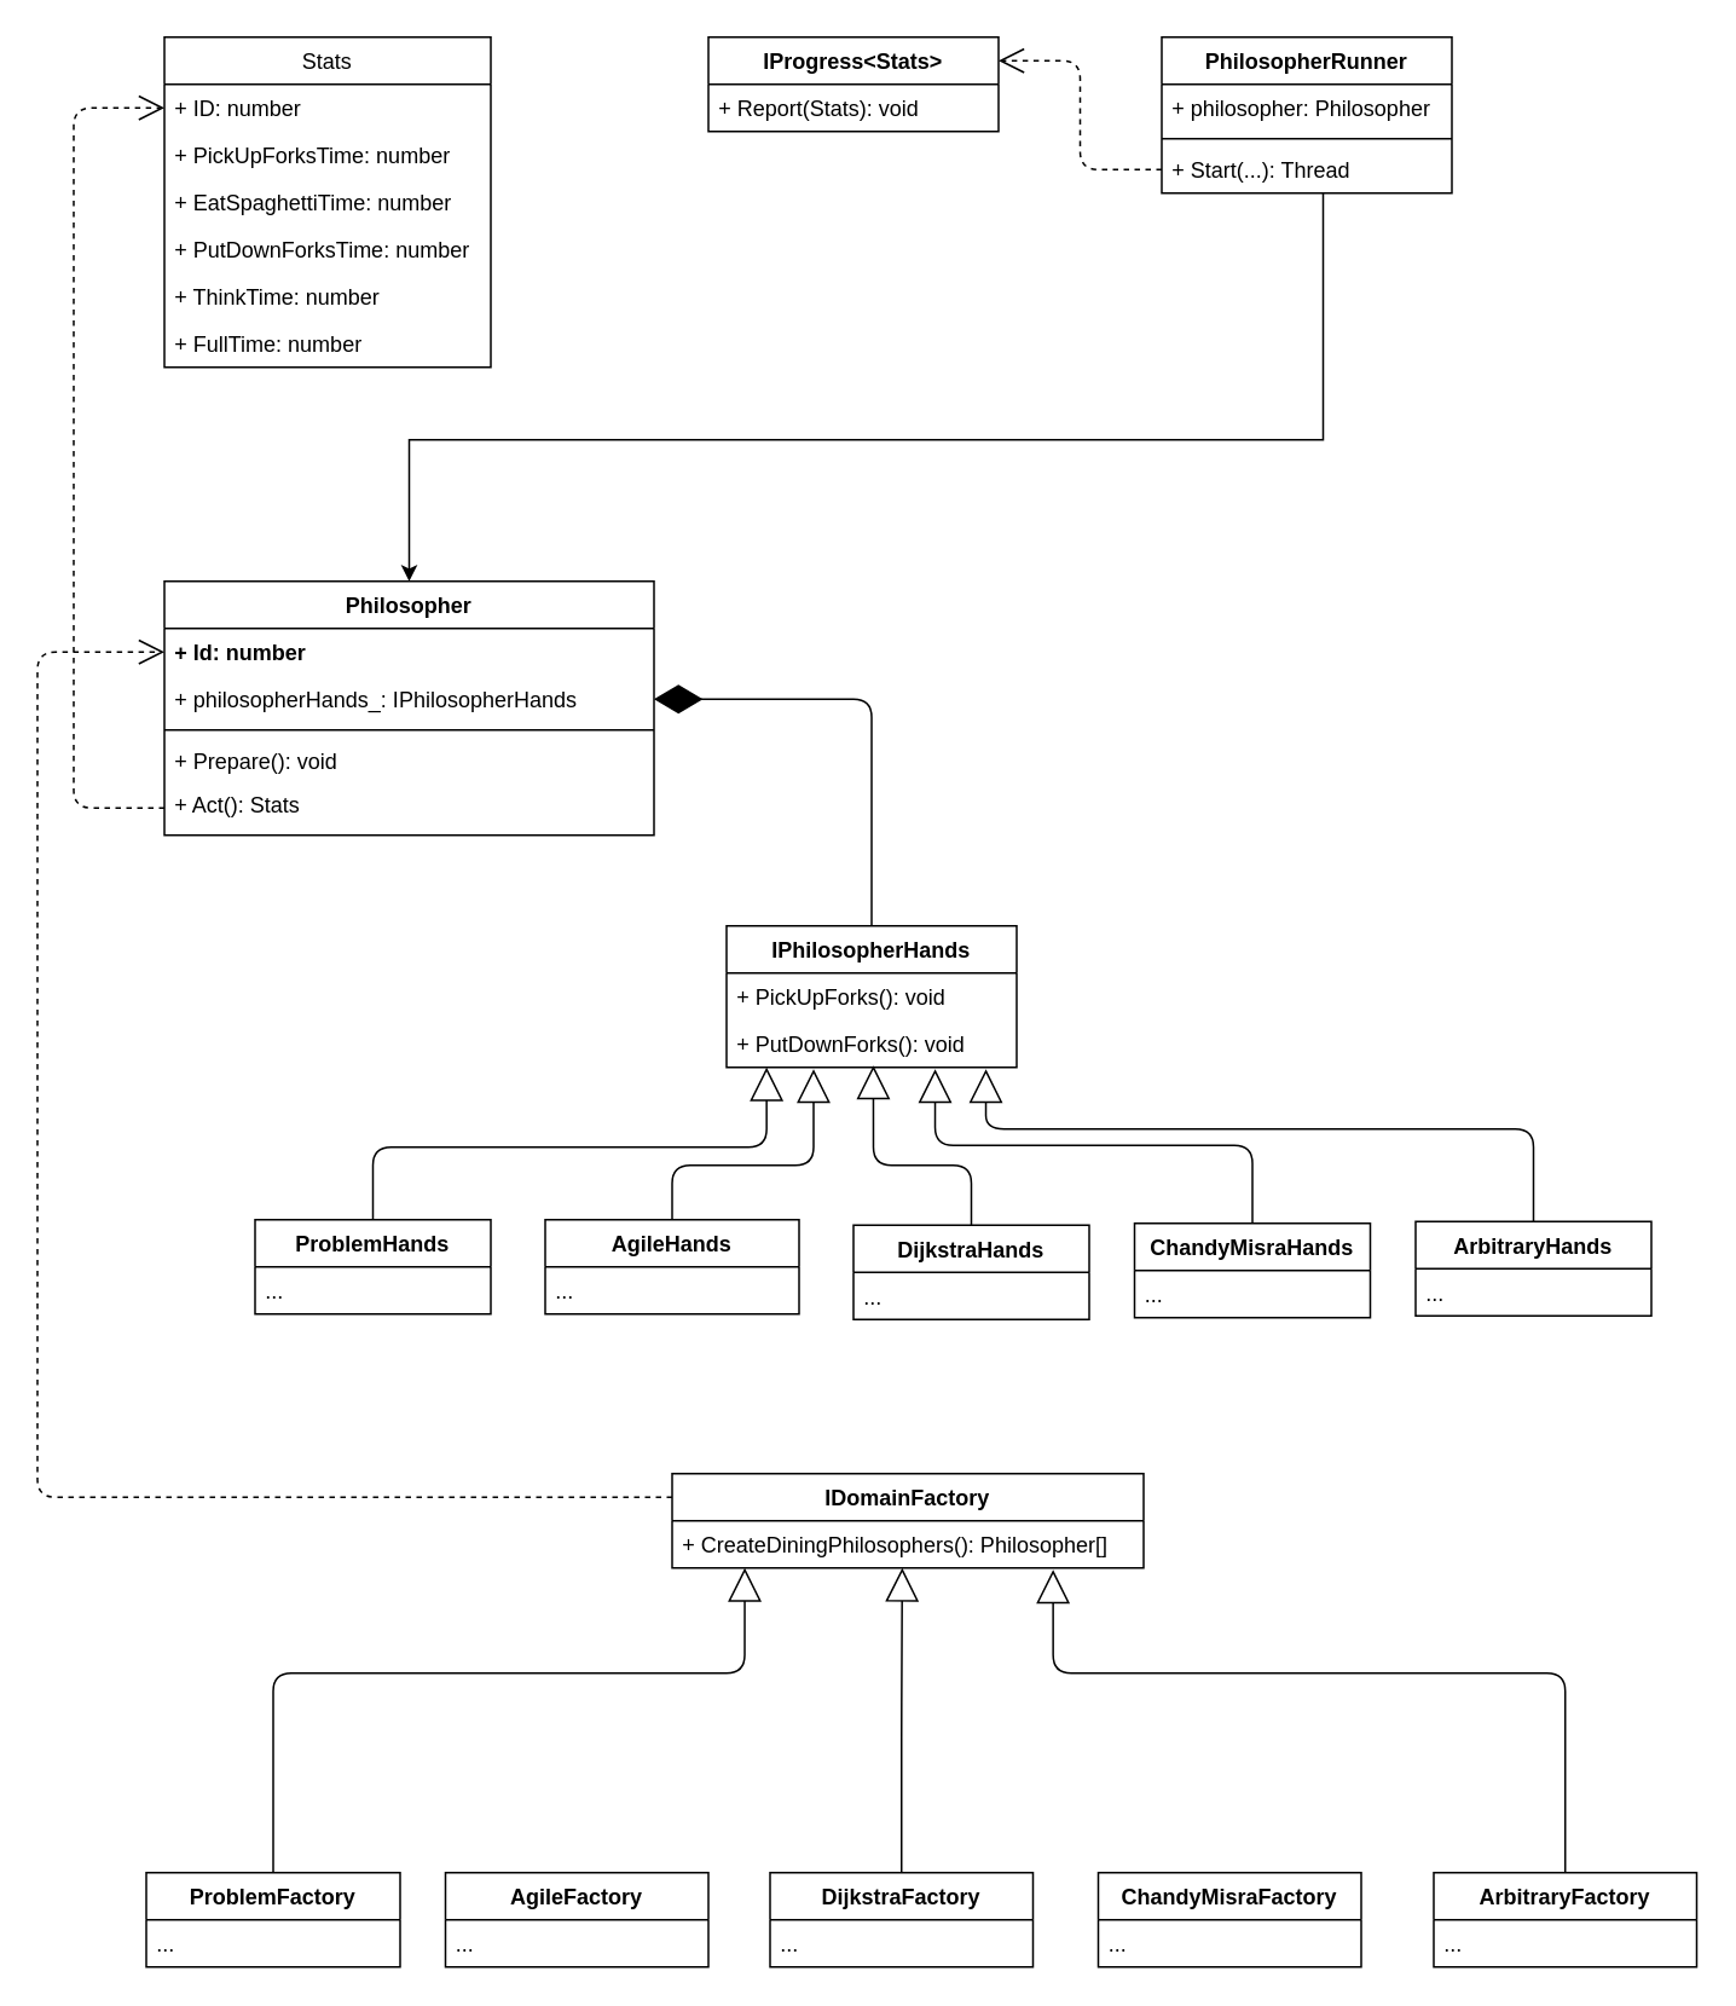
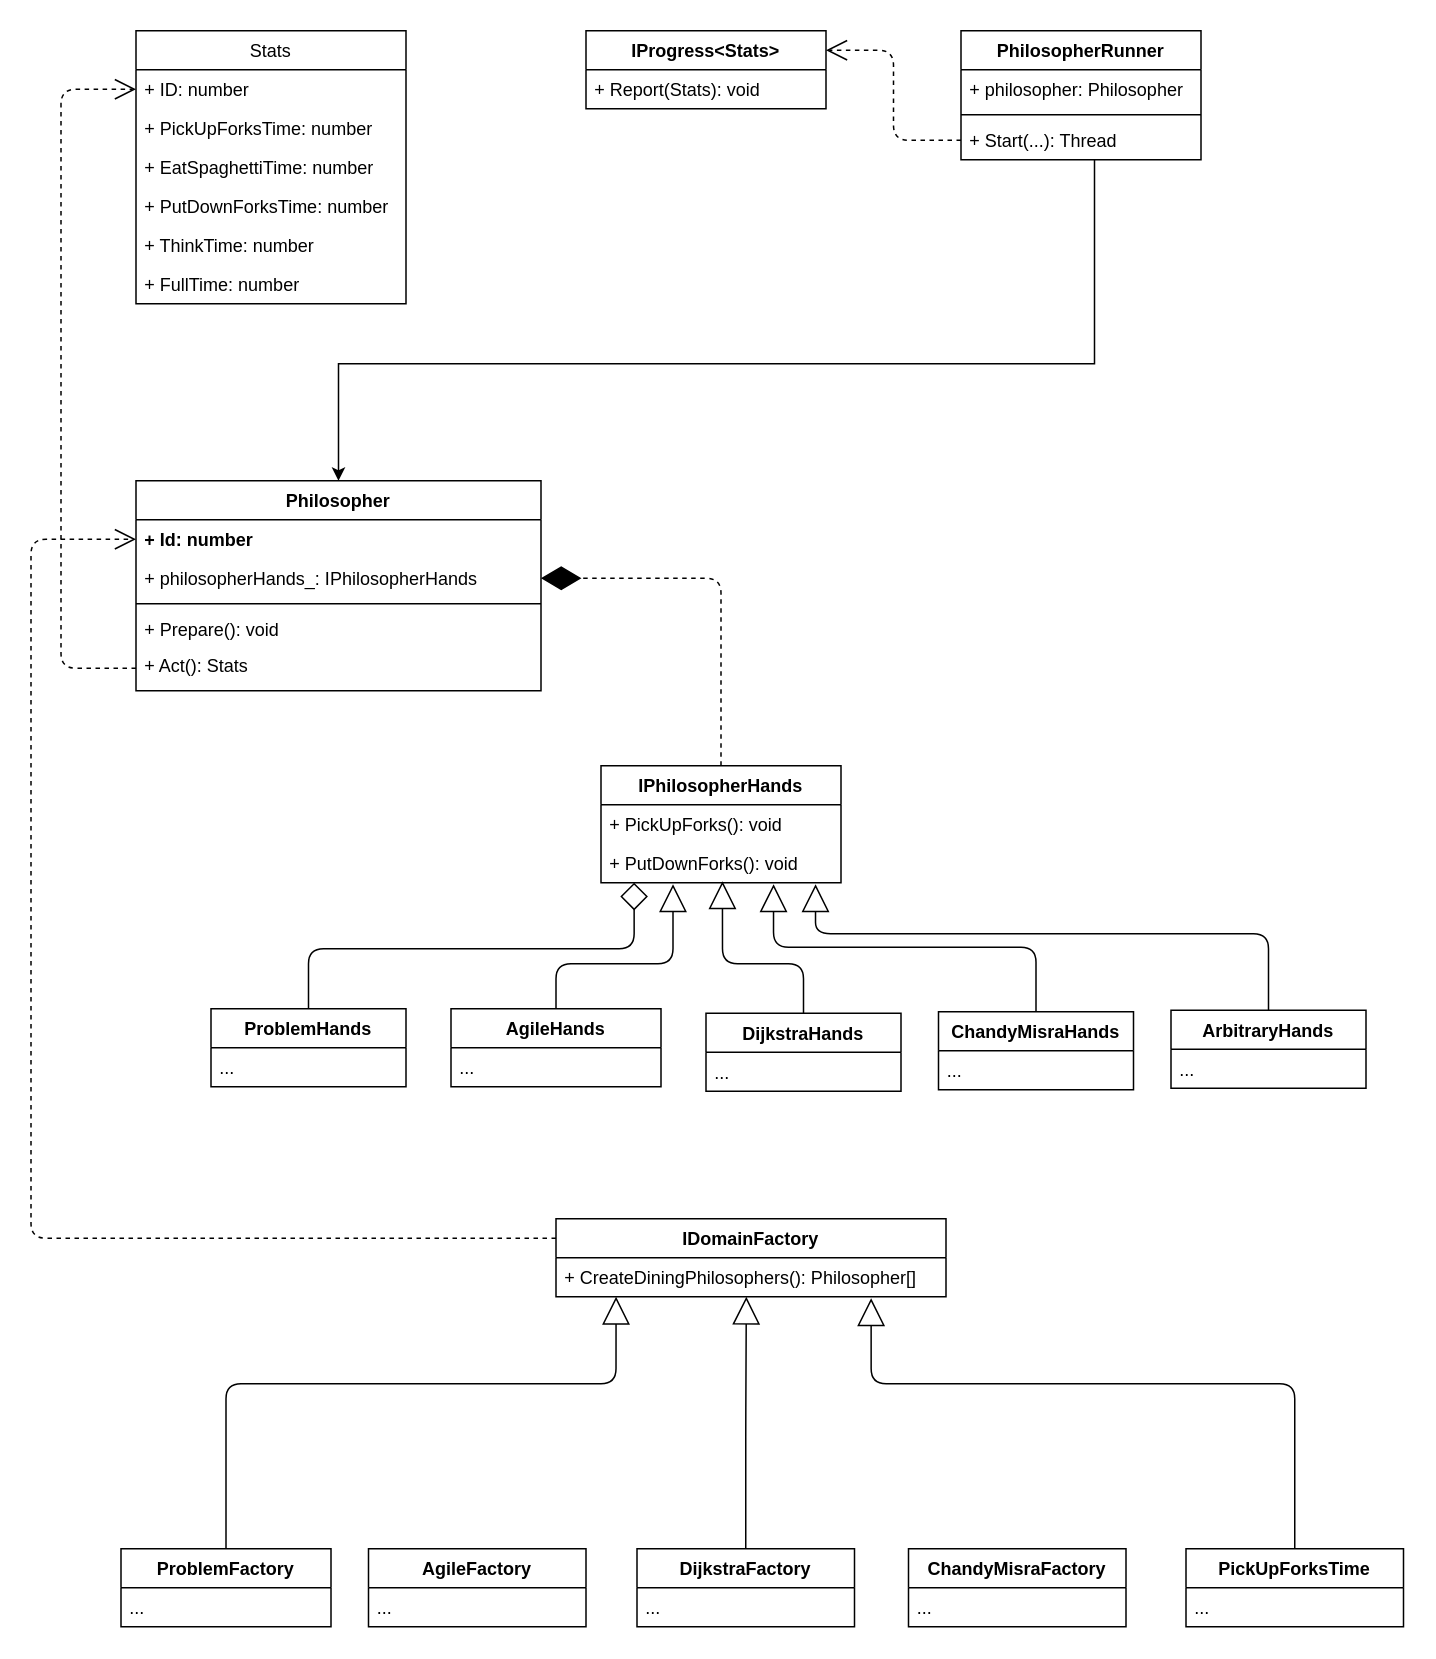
- <mxCell id="8" value="" style="endArrow=diamondThin;endFill=1;endSize=24;html=1;entryX=1;entryY=0.5;entryDx=0;entryDy=0;exitX=0.5;exitY=0;exitDx=0;exitDy=0;edgeStyle=orthogonalEdgeStyle;" edge="1" parent="1" source="9" target="4"><mxGeometry width="160" relative="1" as="geometry"><mxPoint x="210" y="372" as="sourcePoint" /><mxPoint x="370" y="372" as="targetPoint" /></mxGeometry></mxCell>
+ <mxCell id="8" value="" style="endArrow=diamondThin;endFill=1;endSize=24;html=1;entryX=1;entryY=0.5;entryDx=0;entryDy=0;exitX=0.5;exitY=0;exitDx=0;exitDy=0;edgeStyle=orthogonalEdgeStyle;dashed=1;" edge="1" parent="1" source="9" target="4"><mxGeometry width="160" relative="1" as="geometry"><mxPoint x="210" y="372" as="sourcePoint" /><mxPoint x="370" y="372" as="targetPoint" /></mxGeometry></mxCell>
- <mxCell id="14" value="" style="endArrow=block;endSize=16;endFill=0;html=1;exitX=0.5;exitY=0;exitDx=0;exitDy=0;entryX=0.138;entryY=1;entryDx=0;entryDy=0;edgeStyle=orthogonalEdgeStyle;entryPerimeter=0;" edge="1" parent="1" source="12" target="11"><mxGeometry width="160" relative="1" as="geometry"><mxPoint x="200" y="662" as="sourcePoint" /><mxPoint x="360" y="662" as="targetPoint" /><Array as="points"><mxPoint x="205" y="632" /><mxPoint x="422" y="632" /></Array></mxGeometry></mxCell>
+ <mxCell id="14" value="" style="endArrow=diamond;endSize=16;endFill=0;html=1;exitX=0.5;exitY=0;exitDx=0;exitDy=0;entryX=0.138;entryY=1;entryDx=0;entryDy=0;edgeStyle=orthogonalEdgeStyle;entryPerimeter=0;" edge="1" parent="1" source="12" target="11"><mxGeometry width="160" relative="1" as="geometry"><mxPoint x="200" y="662" as="sourcePoint" /><mxPoint x="360" y="662" as="targetPoint" /><Array as="points"><mxPoint x="205" y="632" /><mxPoint x="422" y="632" /></Array></mxGeometry></mxCell>
- <mxCell id="38" value="ArbitraryFactory" style="swimlane;fontStyle=1;align=center;verticalAlign=top;childLayout=stackLayout;horizontal=1;startSize=26;horizontalStack=0;resizeParent=1;resizeParentMax=0;resizeLast=0;collapsible=1;marginBottom=0;" vertex="1" parent="1"><mxGeometry x="790" y="1032" width="145" height="52" as="geometry" /></mxCell>
+ <mxCell id="38" value="PickUpForksTime" style="swimlane;fontStyle=1;align=center;verticalAlign=top;childLayout=stackLayout;horizontal=1;startSize=26;horizontalStack=0;resizeParent=1;resizeParentMax=0;resizeLast=0;collapsible=1;marginBottom=0;" vertex="1" parent="1"><mxGeometry x="790" y="1032" width="145" height="52" as="geometry" /></mxCell>
